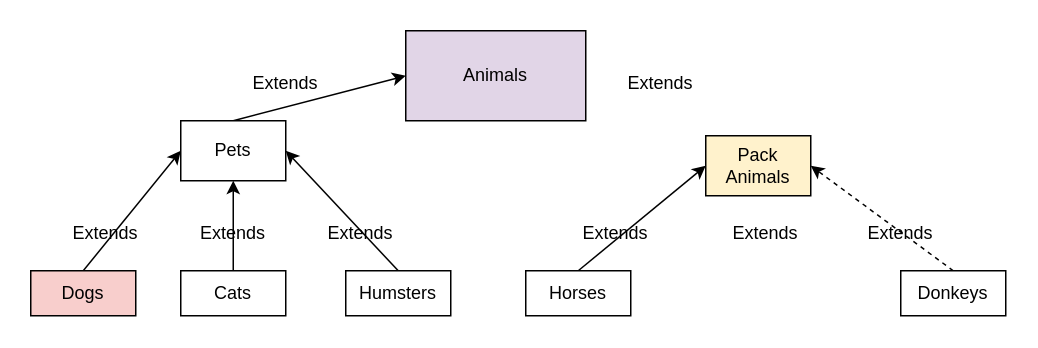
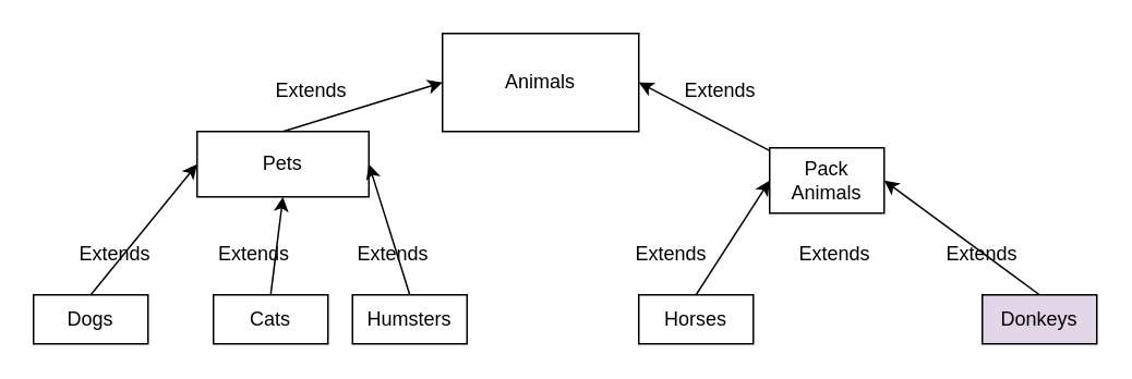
- <mxCell id="2" value="Animals" style="rounded=0;whiteSpace=wrap;html=1;fillColor=#e1d5e7;" parent="1" vertex="1"><mxGeometry x="270" y="20" width="120" height="60" as="geometry" /></mxCell>
+ <mxCell id="2" value="Animals" style="rounded=0;whiteSpace=wrap;html=1;" parent="1" vertex="1"><mxGeometry x="270" y="20" width="120" height="60" as="geometry" /></mxCell>
+ <mxCell id="15" style="edgeStyle=none;html=1;entryX=1;entryY=0.5;entryDx=0;entryDy=0;" parent="1" source="16" target="2" edge="1"><mxGeometry relative="1" as="geometry" /></mxCell>
- <mxCell id="4" value="Pets" style="rounded=0;whiteSpace=wrap;html=1;" parent="1" vertex="1"><mxGeometry x="120" y="80" width="70" height="40" as="geometry" /></mxCell>
+ <mxCell id="4" value="Pets" style="rounded=0;whiteSpace=wrap;html=1;" parent="1" vertex="1"><mxGeometry x="120" y="80" width="105" height="40" as="geometry" /></mxCell>
- <mxCell id="16" value="Pack Animals" style="rounded=0;whiteSpace=wrap;html=1;fillColor=#fff2cc;" parent="1" vertex="1"><mxGeometry x="470" y="90" width="70" height="40" as="geometry" /></mxCell>
+ <mxCell id="16" value="Pack Animals" style="rounded=0;whiteSpace=wrap;html=1;" parent="1" vertex="1"><mxGeometry x="470" y="90" width="70" height="40" as="geometry" /></mxCell>
- <mxCell id="13" style="edgeStyle=none;html=1;exitX=0.5;exitY=0;exitDx=0;exitDy=0;entryX=1;entryY=0.5;entryDx=0;entryDy=0;dashed=1;" parent="1" source="14" target="16" edge="1"><mxGeometry relative="1" as="geometry" /></mxCell>
+ <mxCell id="13" style="edgeStyle=none;html=1;exitX=0.5;exitY=0;exitDx=0;exitDy=0;entryX=1;entryY=0.5;entryDx=0;entryDy=0;" parent="1" source="14" target="16" edge="1"><mxGeometry relative="1" as="geometry" /></mxCell>
- <mxCell id="6" value="Dogs" style="rounded=0;whiteSpace=wrap;html=1;fillColor=#f8cecc;" parent="1" vertex="1"><mxGeometry x="20" y="180" width="70" height="30" as="geometry" /></mxCell>
+ <mxCell id="6" value="Dogs" style="rounded=0;whiteSpace=wrap;html=1;" parent="1" vertex="1"><mxGeometry x="20" y="180" width="70" height="30" as="geometry" /></mxCell>
- <mxCell id="8" value="Cats" style="rounded=0;whiteSpace=wrap;html=1;" parent="1" vertex="1"><mxGeometry x="120" y="180" width="70" height="30" as="geometry" /></mxCell>
+ <mxCell id="8" value="Cats" style="rounded=0;whiteSpace=wrap;html=1;" parent="1" vertex="1"><mxGeometry x="130" y="180" width="70" height="30" as="geometry" /></mxCell>
- <mxCell id="10" value="Humsters" style="rounded=0;whiteSpace=wrap;html=1;" parent="1" vertex="1"><mxGeometry x="230" y="180" width="70" height="30" as="geometry" /></mxCell>
+ <mxCell id="10" value="Humsters" style="rounded=0;whiteSpace=wrap;html=1;" parent="1" vertex="1"><mxGeometry x="215" y="180" width="70" height="30" as="geometry" /></mxCell>
- <mxCell id="12" value="Horses" style="rounded=0;whiteSpace=wrap;html=1;" parent="1" vertex="1"><mxGeometry x="350" y="180" width="70" height="30" as="geometry" /></mxCell>
+ <mxCell id="12" value="Horses" style="rounded=0;whiteSpace=wrap;html=1;" parent="1" vertex="1"><mxGeometry x="390" y="180" width="70" height="30" as="geometry" /></mxCell>
- <mxCell id="14" value="Donkeys" style="rounded=0;whiteSpace=wrap;html=1;" parent="1" vertex="1"><mxGeometry x="600" y="180" width="70" height="30" as="geometry" /></mxCell>
+ <mxCell id="14" value="Donkeys" style="rounded=0;whiteSpace=wrap;html=1;fillColor=#e1d5e7;" parent="1" vertex="1"><mxGeometry x="600" y="180" width="70" height="30" as="geometry" /></mxCell>
